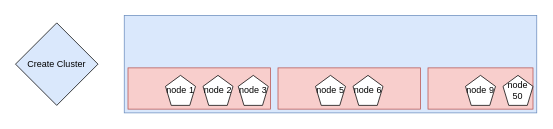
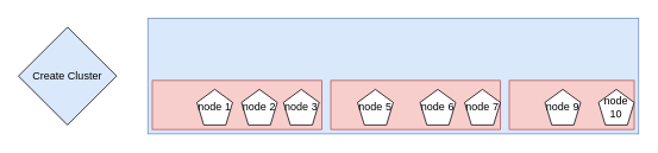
- <mxCell id="11" value="node 5" style="whiteSpace=wrap;html=1;shape=mxgraph.basic.pentagon" vertex="1" parent="1"><mxGeometry x="420" y="100" width="40" height="40" as="geometry" /></mxCell>
+ <mxCell id="11" value="node 5" style="whiteSpace=wrap;html=1;shape=mxgraph.basic.pentagon" vertex="1" parent="1"><mxGeometry x="400" y="100" width="40" height="40" as="geometry" /></mxCell>
+ <mxCell id="13" value="node 7" style="whiteSpace=wrap;html=1;shape=mxgraph.basic.pentagon" vertex="1" parent="1"><mxGeometry x="520" y="100" width="40" height="40" as="geometry" /></mxCell>
- <mxCell id="10" value="node 9" style="whiteSpace=wrap;html=1;shape=mxgraph.basic.pentagon" vertex="1" parent="1"><mxGeometry x="620" y="100" width="40" height="40" as="geometry" /></mxCell>
+ <mxCell id="10" value="node 9" style="whiteSpace=wrap;html=1;shape=mxgraph.basic.pentagon" vertex="1" parent="1"><mxGeometry x="610" y="100" width="40" height="40" as="geometry" /></mxCell>
- <mxCell id="14" value="node 50" style="whiteSpace=wrap;html=1;shape=mxgraph.basic.pentagon" vertex="1" parent="1"><mxGeometry x="670" y="100" width="40" height="40" as="geometry" /></mxCell>
+ <mxCell id="14" value="node 10" style="whiteSpace=wrap;html=1;shape=mxgraph.basic.pentagon" vertex="1" parent="1"><mxGeometry x="670" y="100" width="40" height="40" as="geometry" /></mxCell>
